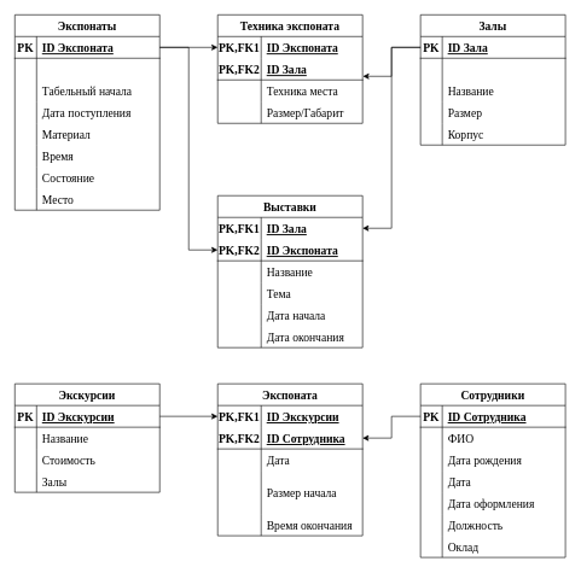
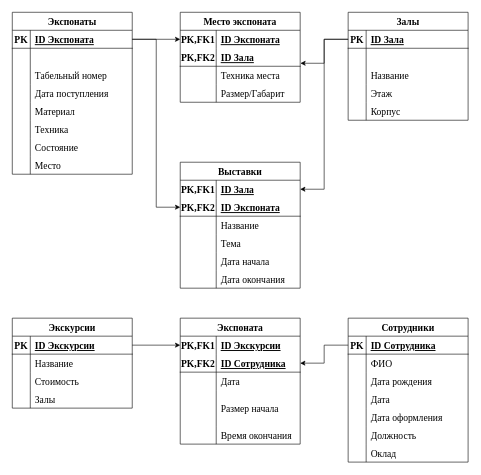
- <mxCell id="115" value="Техника экспоната" style="shape=table;startSize=30;container=1;collapsible=1;childLayout=tableLayout;fixedRows=1;rowLines=0;fontStyle=1;align=center;resizeLast=1;fontFamily=Times New Roman;fontSize=16;" vertex="1" parent="1"><mxGeometry x="300" y="20" width="200" height="150" as="geometry" /></mxCell>
+ <mxCell id="115" value="Место экспоната" style="shape=table;startSize=30;container=1;collapsible=1;childLayout=tableLayout;fixedRows=1;rowLines=0;fontStyle=1;align=center;resizeLast=1;fontFamily=Times New Roman;fontSize=16;" vertex="1" parent="1"><mxGeometry x="300" y="20" width="200" height="150" as="geometry" /></mxCell>
- <mxCell id="25" value="Табельный начала" style="shape=partialRectangle;connectable=0;fillColor=none;top=0;left=0;bottom=0;right=0;align=left;spacingLeft=6;fontStyle=0;overflow=hidden;fontFamily=Times New Roman;fontSize=16;" vertex="1" parent="23"><mxGeometry x="30" width="170" height="30" as="geometry"><mxRectangle width="170" height="30" as="alternateBounds" /></mxGeometry></mxCell>
+ <mxCell id="25" value="Табельный номер" style="shape=partialRectangle;connectable=0;fillColor=none;top=0;left=0;bottom=0;right=0;align=left;spacingLeft=6;fontStyle=0;overflow=hidden;fontFamily=Times New Roman;fontSize=16;" vertex="1" parent="23"><mxGeometry x="30" width="170" height="30" as="geometry"><mxRectangle width="170" height="30" as="alternateBounds" /></mxGeometry></mxCell>
- <mxCell id="13" value="Размер" style="shape=partialRectangle;connectable=0;fillColor=none;top=0;left=0;bottom=0;right=0;align=left;spacingLeft=6;fontStyle=0;overflow=hidden;fontFamily=Times New Roman;fontSize=16;" vertex="1" parent="11"><mxGeometry x="30" width="170" height="30" as="geometry"><mxRectangle width="170" height="30" as="alternateBounds" /></mxGeometry></mxCell>
+ <mxCell id="13" value="Этаж" style="shape=partialRectangle;connectable=0;fillColor=none;top=0;left=0;bottom=0;right=0;align=left;spacingLeft=6;fontStyle=0;overflow=hidden;fontFamily=Times New Roman;fontSize=16;" vertex="1" parent="11"><mxGeometry x="30" width="170" height="30" as="geometry"><mxRectangle width="170" height="30" as="alternateBounds" /></mxGeometry></mxCell>
- <mxCell id="34" value="Время" style="shape=partialRectangle;connectable=0;fillColor=none;top=0;left=0;bottom=0;right=0;align=left;spacingLeft=6;fontStyle=0;overflow=hidden;fontFamily=Times New Roman;fontSize=16;" vertex="1" parent="32"><mxGeometry x="30" width="170" height="30" as="geometry"><mxRectangle width="170" height="30" as="alternateBounds" /></mxGeometry></mxCell>
+ <mxCell id="34" value="Техника" style="shape=partialRectangle;connectable=0;fillColor=none;top=0;left=0;bottom=0;right=0;align=left;spacingLeft=6;fontStyle=0;overflow=hidden;fontFamily=Times New Roman;fontSize=16;" vertex="1" parent="32"><mxGeometry x="30" width="170" height="30" as="geometry"><mxRectangle width="170" height="30" as="alternateBounds" /></mxGeometry></mxCell>
